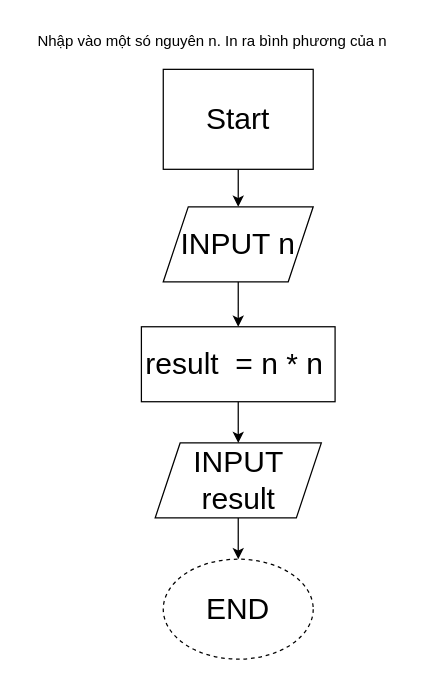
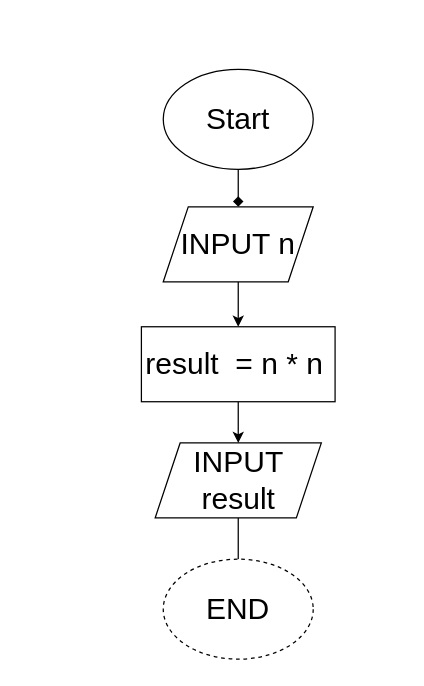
- <mxCell id="2" value="Nhập vào một só nguyên n. In ra bình phương của n" style="text;html=1;align=center;verticalAlign=middle;resizable=0;points=[];autosize=1;strokeColor=none;fillColor=none;" vertex="1" parent="1"><mxGeometry x="20" y="20" width="297" height="26" as="geometry" /></mxCell>
- <mxCell id="4" value="&lt;font style=&quot;font-size: 24px;&quot;&gt;Start&lt;/font&gt;" style="whiteSpace=wrap;html=1;rounded=0;" vertex="1" parent="1"><mxGeometry x="130" y="55" width="120" height="80" as="geometry" /></mxCell>
+ <mxCell id="4" value="&lt;font style=&quot;font-size: 24px;&quot;&gt;Start&lt;/font&gt;" style="ellipse;whiteSpace=wrap;html=1;" vertex="1" parent="1"><mxGeometry x="130" y="55" width="120" height="80" as="geometry" /></mxCell>
- <mxCell id="3" value="" style="edgeStyle=orthogonalEdgeStyle;rounded=0;orthogonalLoop=1;jettySize=auto;html=1;fontSize=18;" edge="1" parent="1" source="4" target="6"><mxGeometry relative="1" as="geometry" /></mxCell>
+ <mxCell id="3" value="" style="edgeStyle=orthogonalEdgeStyle;rounded=0;orthogonalLoop=1;jettySize=auto;html=1;fontSize=18;endArrow=diamond;" edge="1" parent="1" source="4" target="6"><mxGeometry relative="1" as="geometry" /></mxCell>
- <mxCell id="9" value="" style="edgeStyle=orthogonalEdgeStyle;rounded=0;orthogonalLoop=1;jettySize=auto;html=1;fontSize=18;" edge="1" parent="1" source="10" target="11"><mxGeometry relative="1" as="geometry" /></mxCell>
+ <mxCell id="9" value="" style="edgeStyle=orthogonalEdgeStyle;rounded=0;orthogonalLoop=1;jettySize=auto;html=1;fontSize=18;endArrow=none;" edge="1" parent="1" source="10" target="11"><mxGeometry relative="1" as="geometry" /></mxCell>
